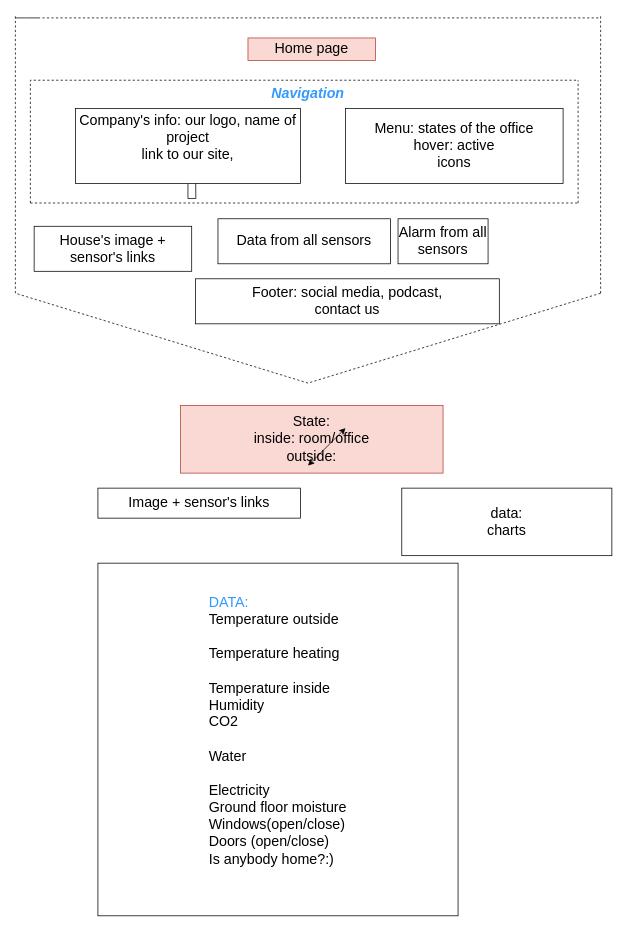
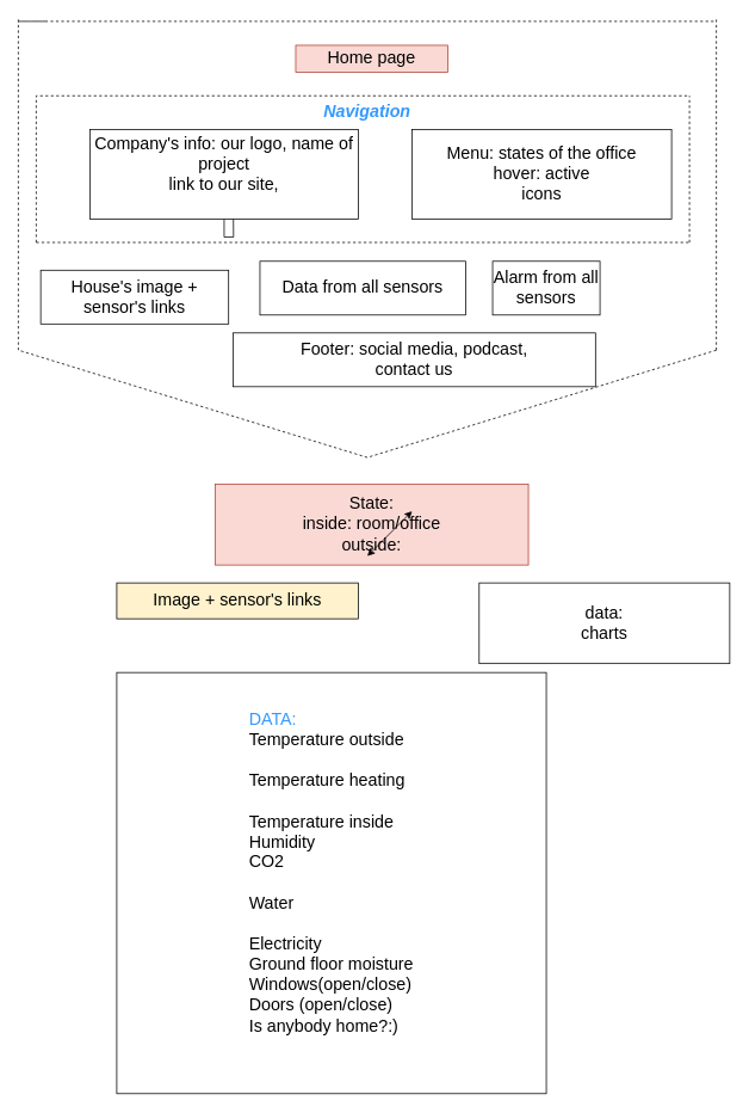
- <mxCell id="4" value="Alarm from all sensors" style="rounded=0;whiteSpace=wrap;html=1;fontSize=19;" parent="1" vertex="1"><mxGeometry x="530" y="291" width="120" height="60" as="geometry" /></mxCell>
+ <mxCell id="4" value="Alarm from all sensors" style="rounded=0;whiteSpace=wrap;html=1;fontSize=19;" parent="1" vertex="1"><mxGeometry x="550" y="291" width="120" height="60" as="geometry" /></mxCell>
- <mxCell id="11" value="Image + sensor's links" style="rounded=0;whiteSpace=wrap;html=1;fontSize=19;" parent="1" vertex="1"><mxGeometry x="130" y="650" width="270" height="40" as="geometry" /></mxCell>
+ <mxCell id="11" value="Image + sensor's links" style="rounded=0;whiteSpace=wrap;html=1;fontSize=19;fillColor=#fff2cc;" parent="1" vertex="1"><mxGeometry x="130" y="650" width="270" height="40" as="geometry" /></mxCell>
